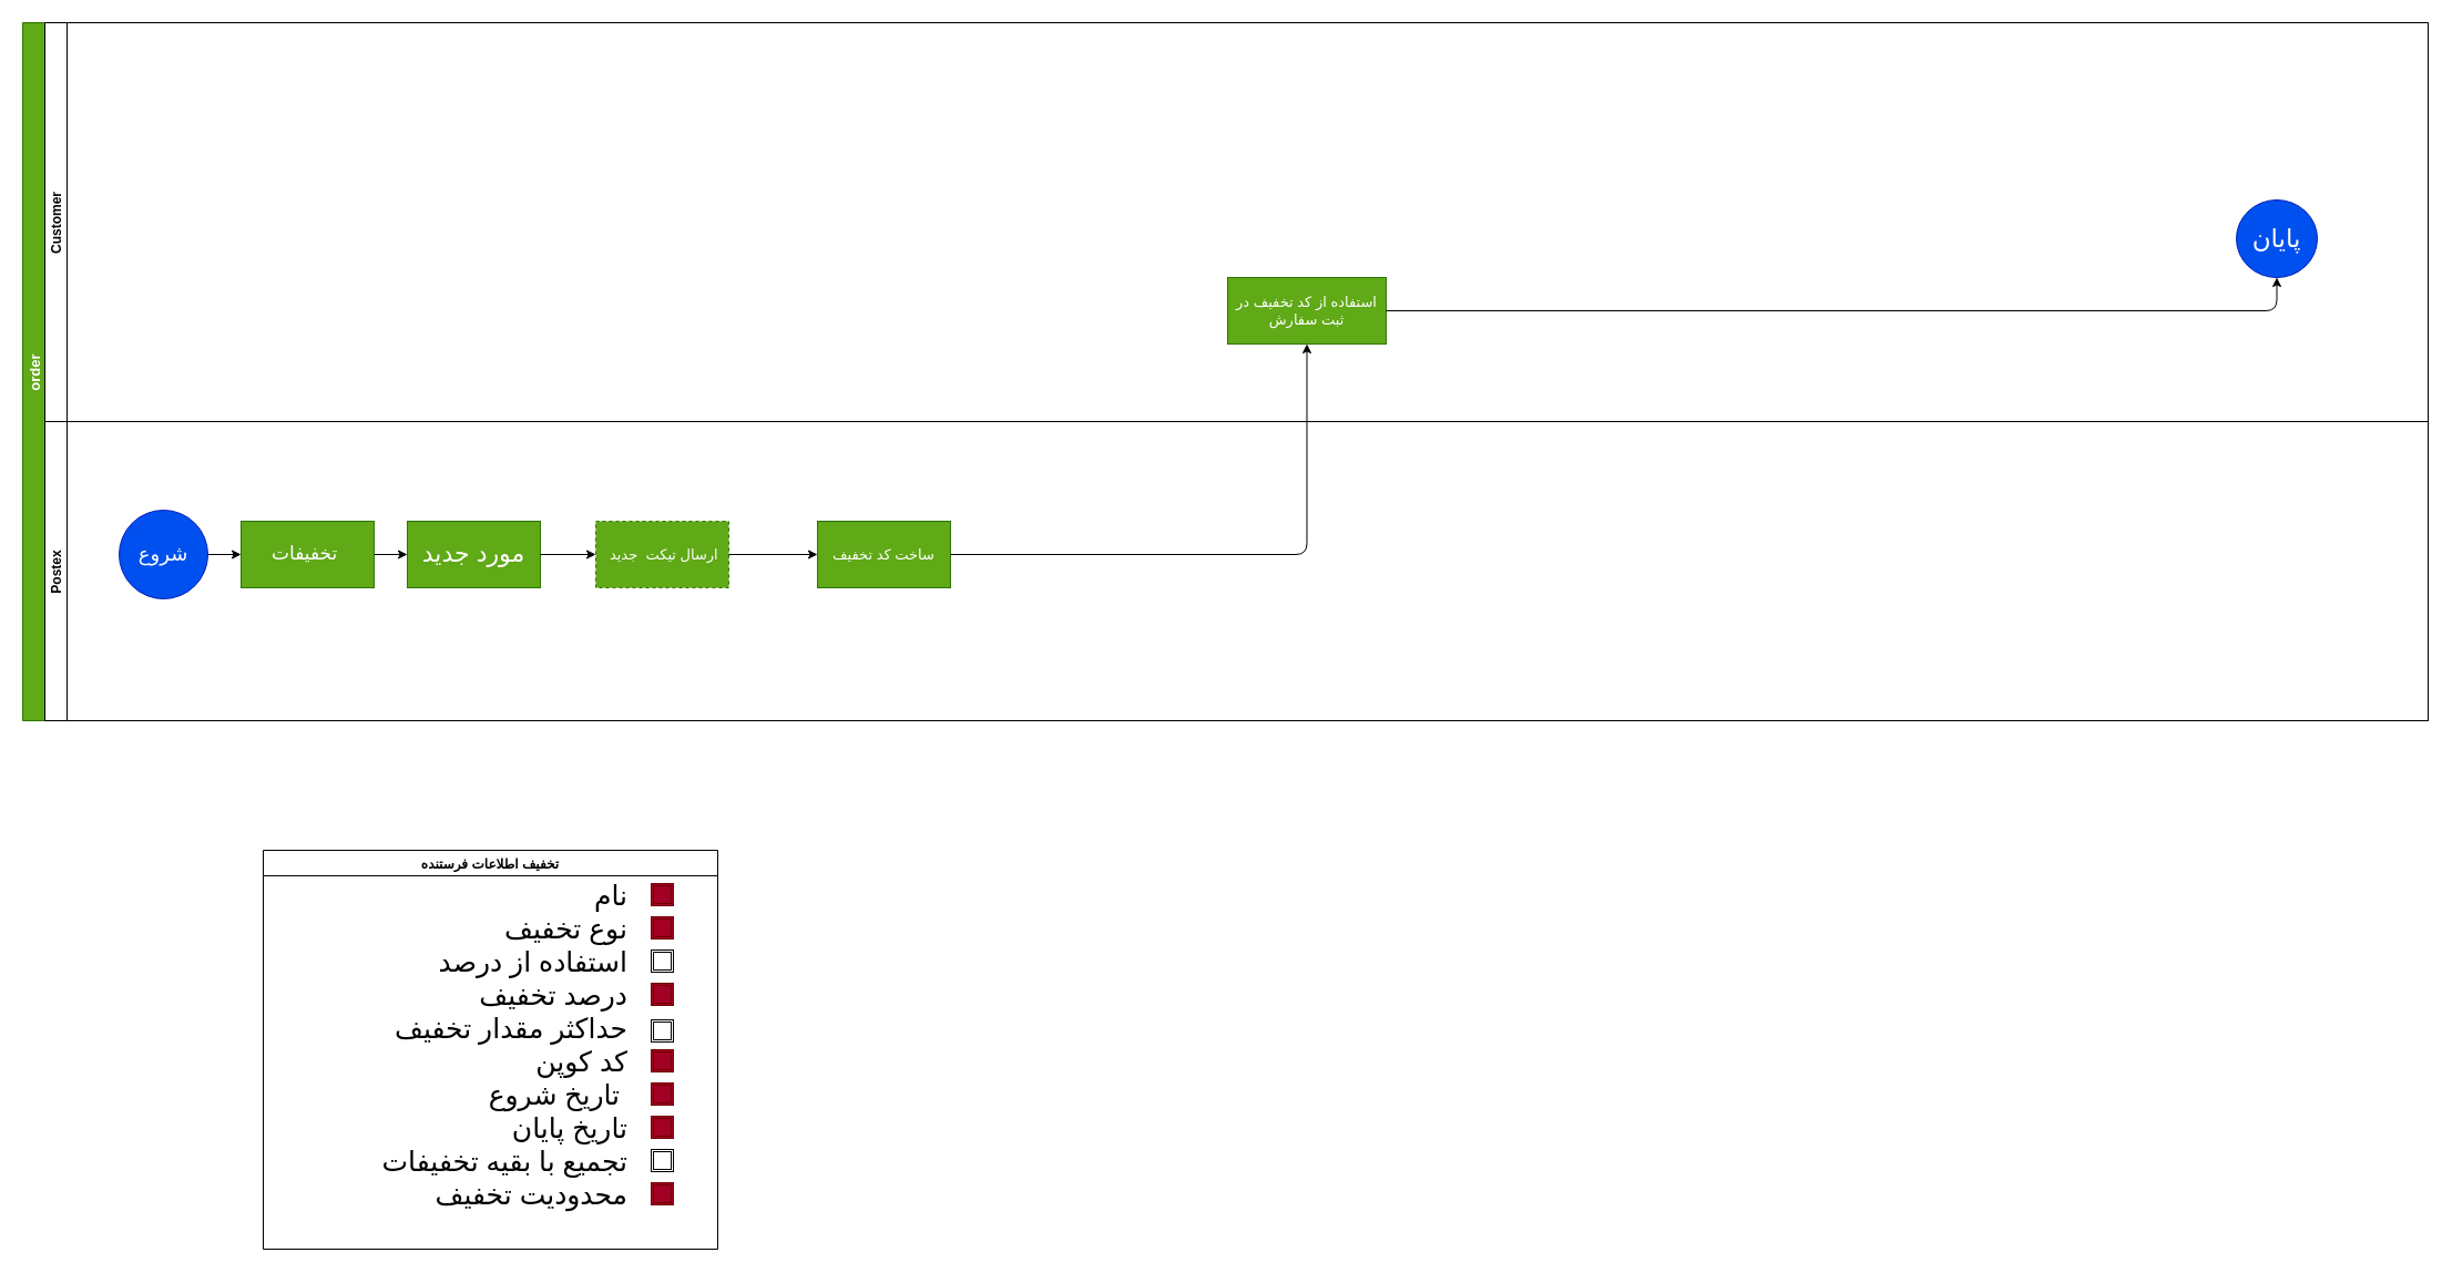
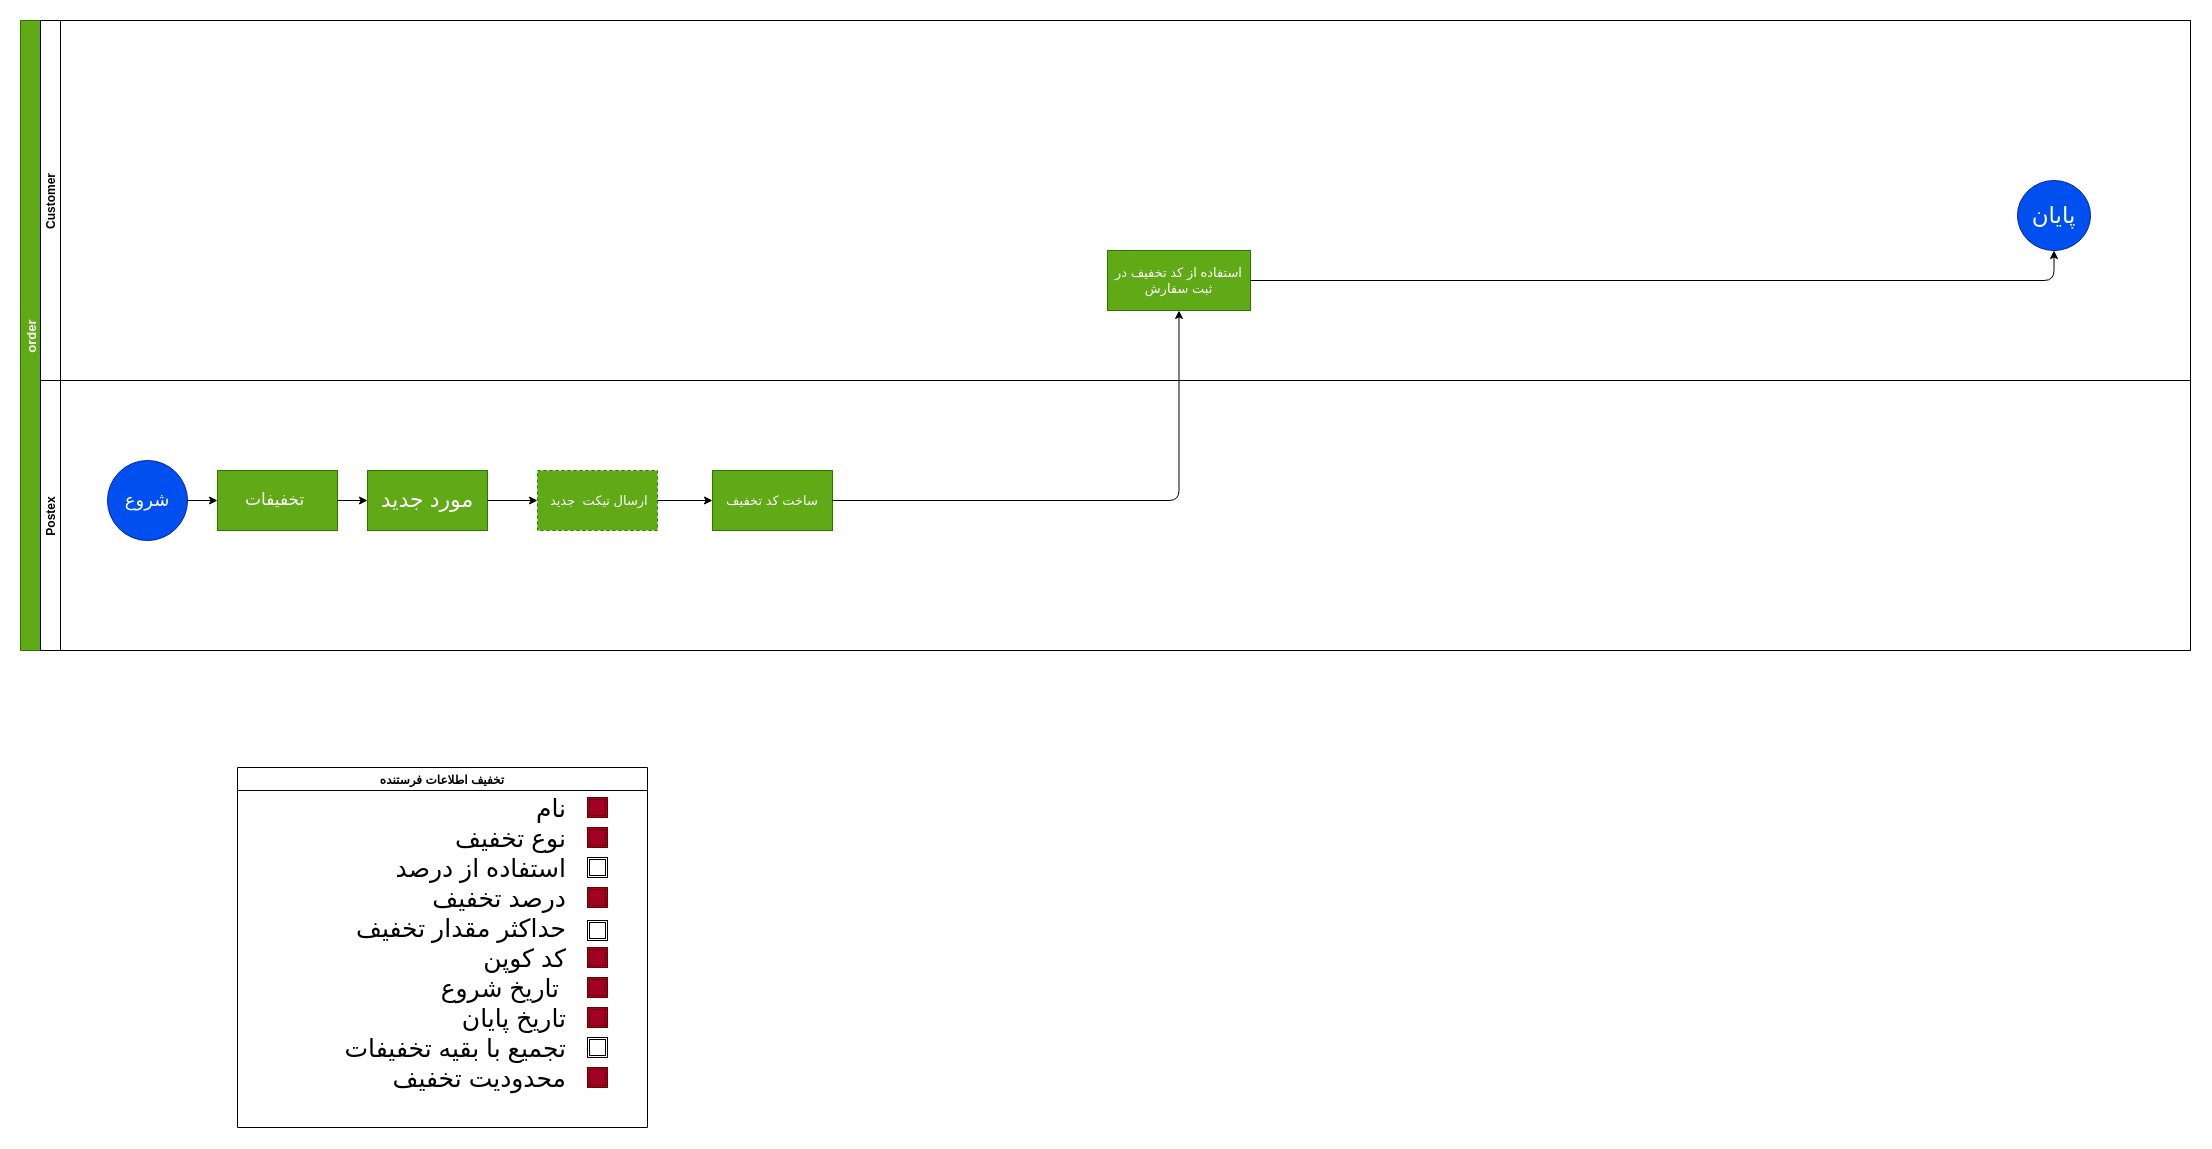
- <mxCell id="15" value="ساخت کد تخفیف" style="whiteSpace=wrap;html=1;fontSize=13;fontColor=#ffffff;strokeColor=#2D7600;fillColor=#60a917;" vertex="1" parent="7"><mxGeometry x="697" y="90" width="120" height="60" as="geometry" /></mxCell>
+ <mxCell id="15" value="ساخت کد تخفیف" style="whiteSpace=wrap;html=1;fontSize=13;fontColor=#ffffff;strokeColor=#2D7600;fillColor=#60a917;" vertex="1" parent="7"><mxGeometry x="672" y="90" width="120" height="60" as="geometry" /></mxCell>
